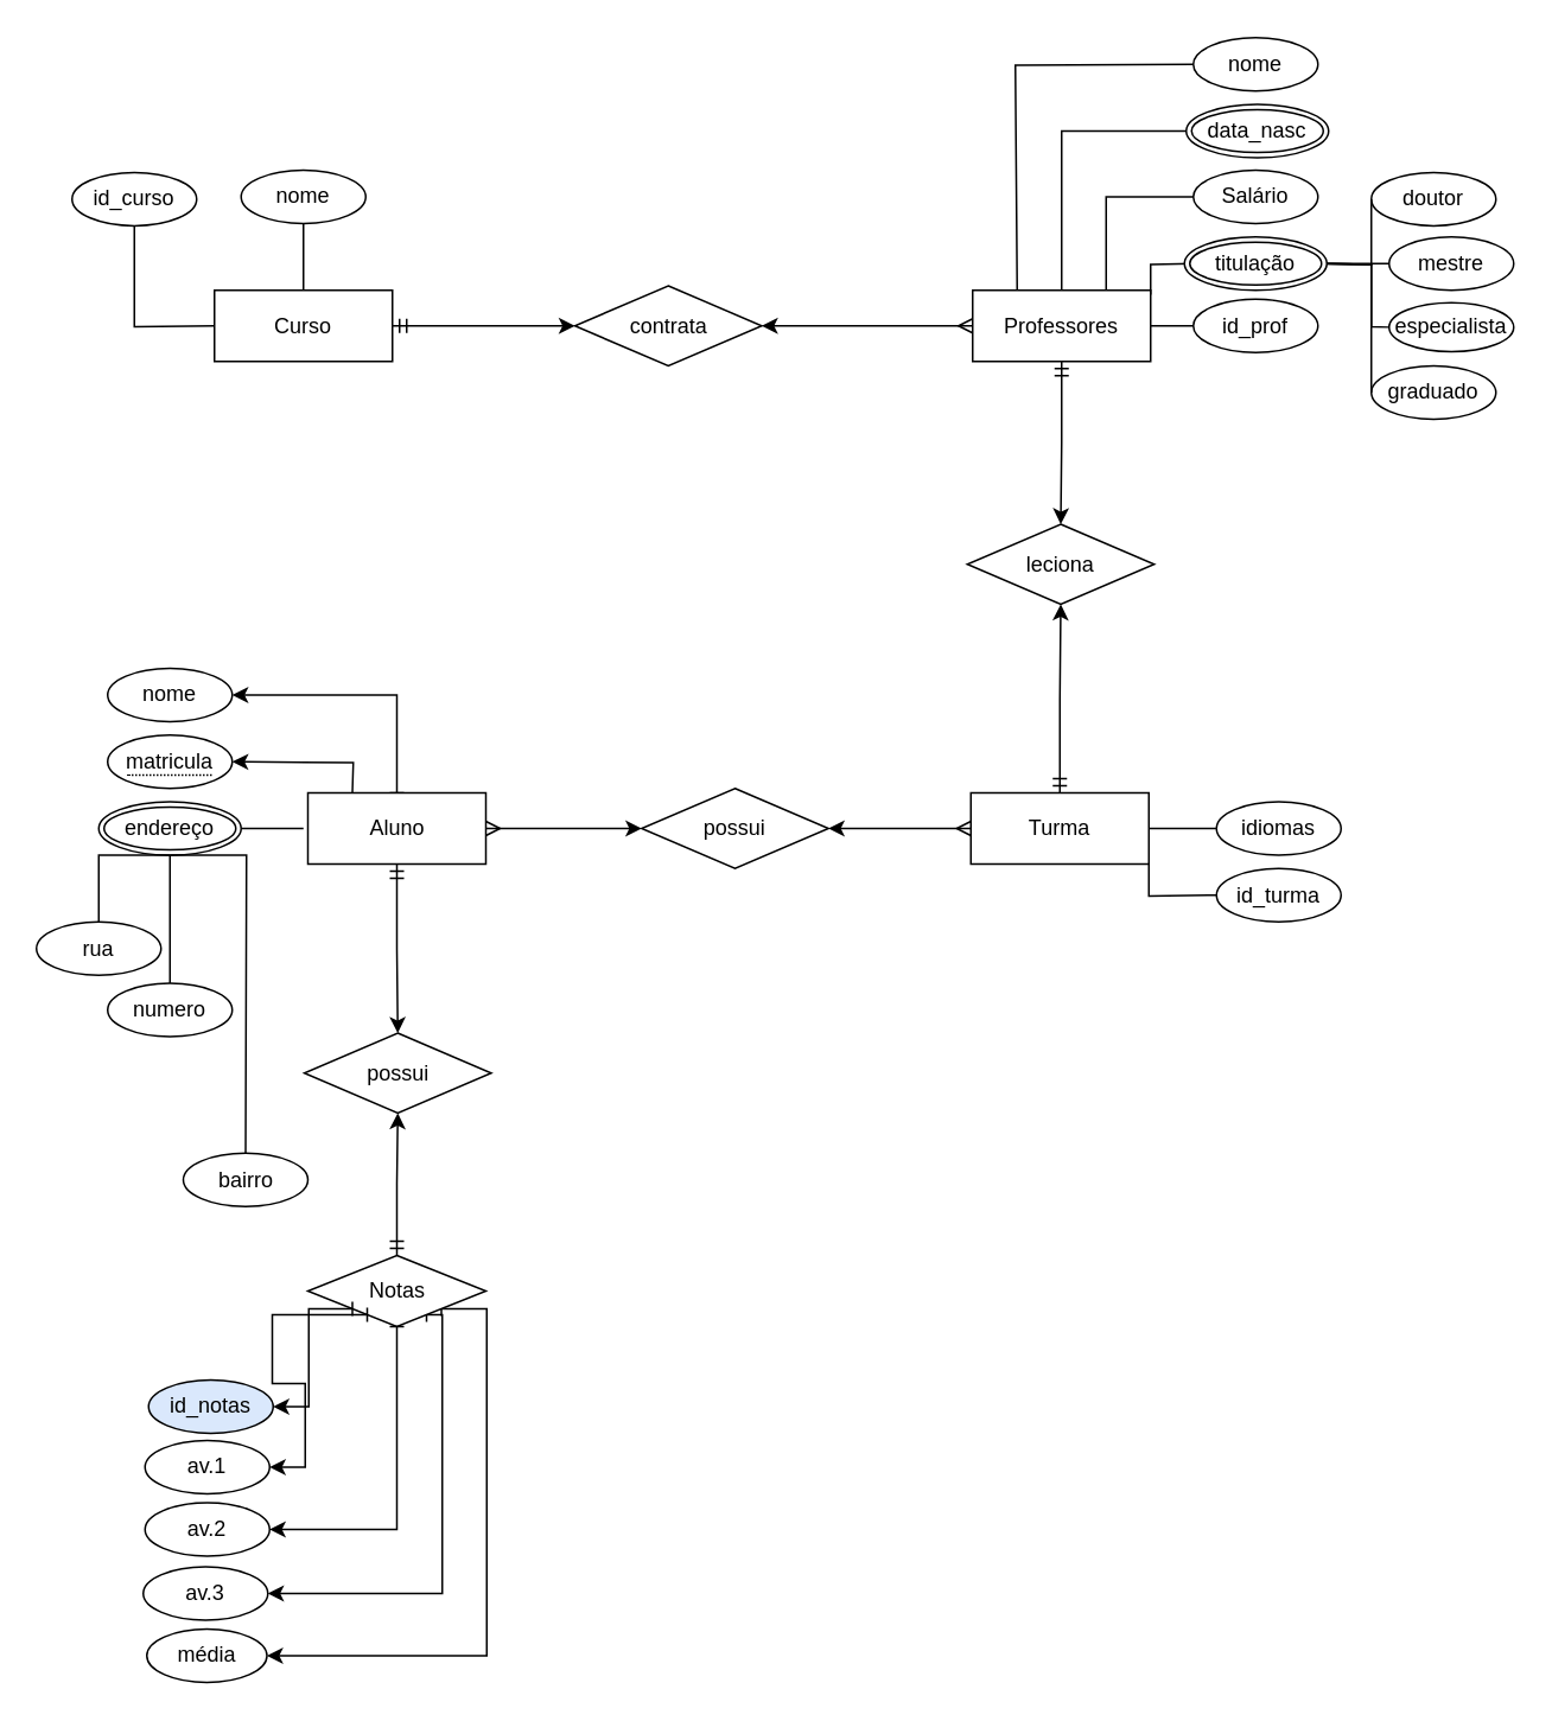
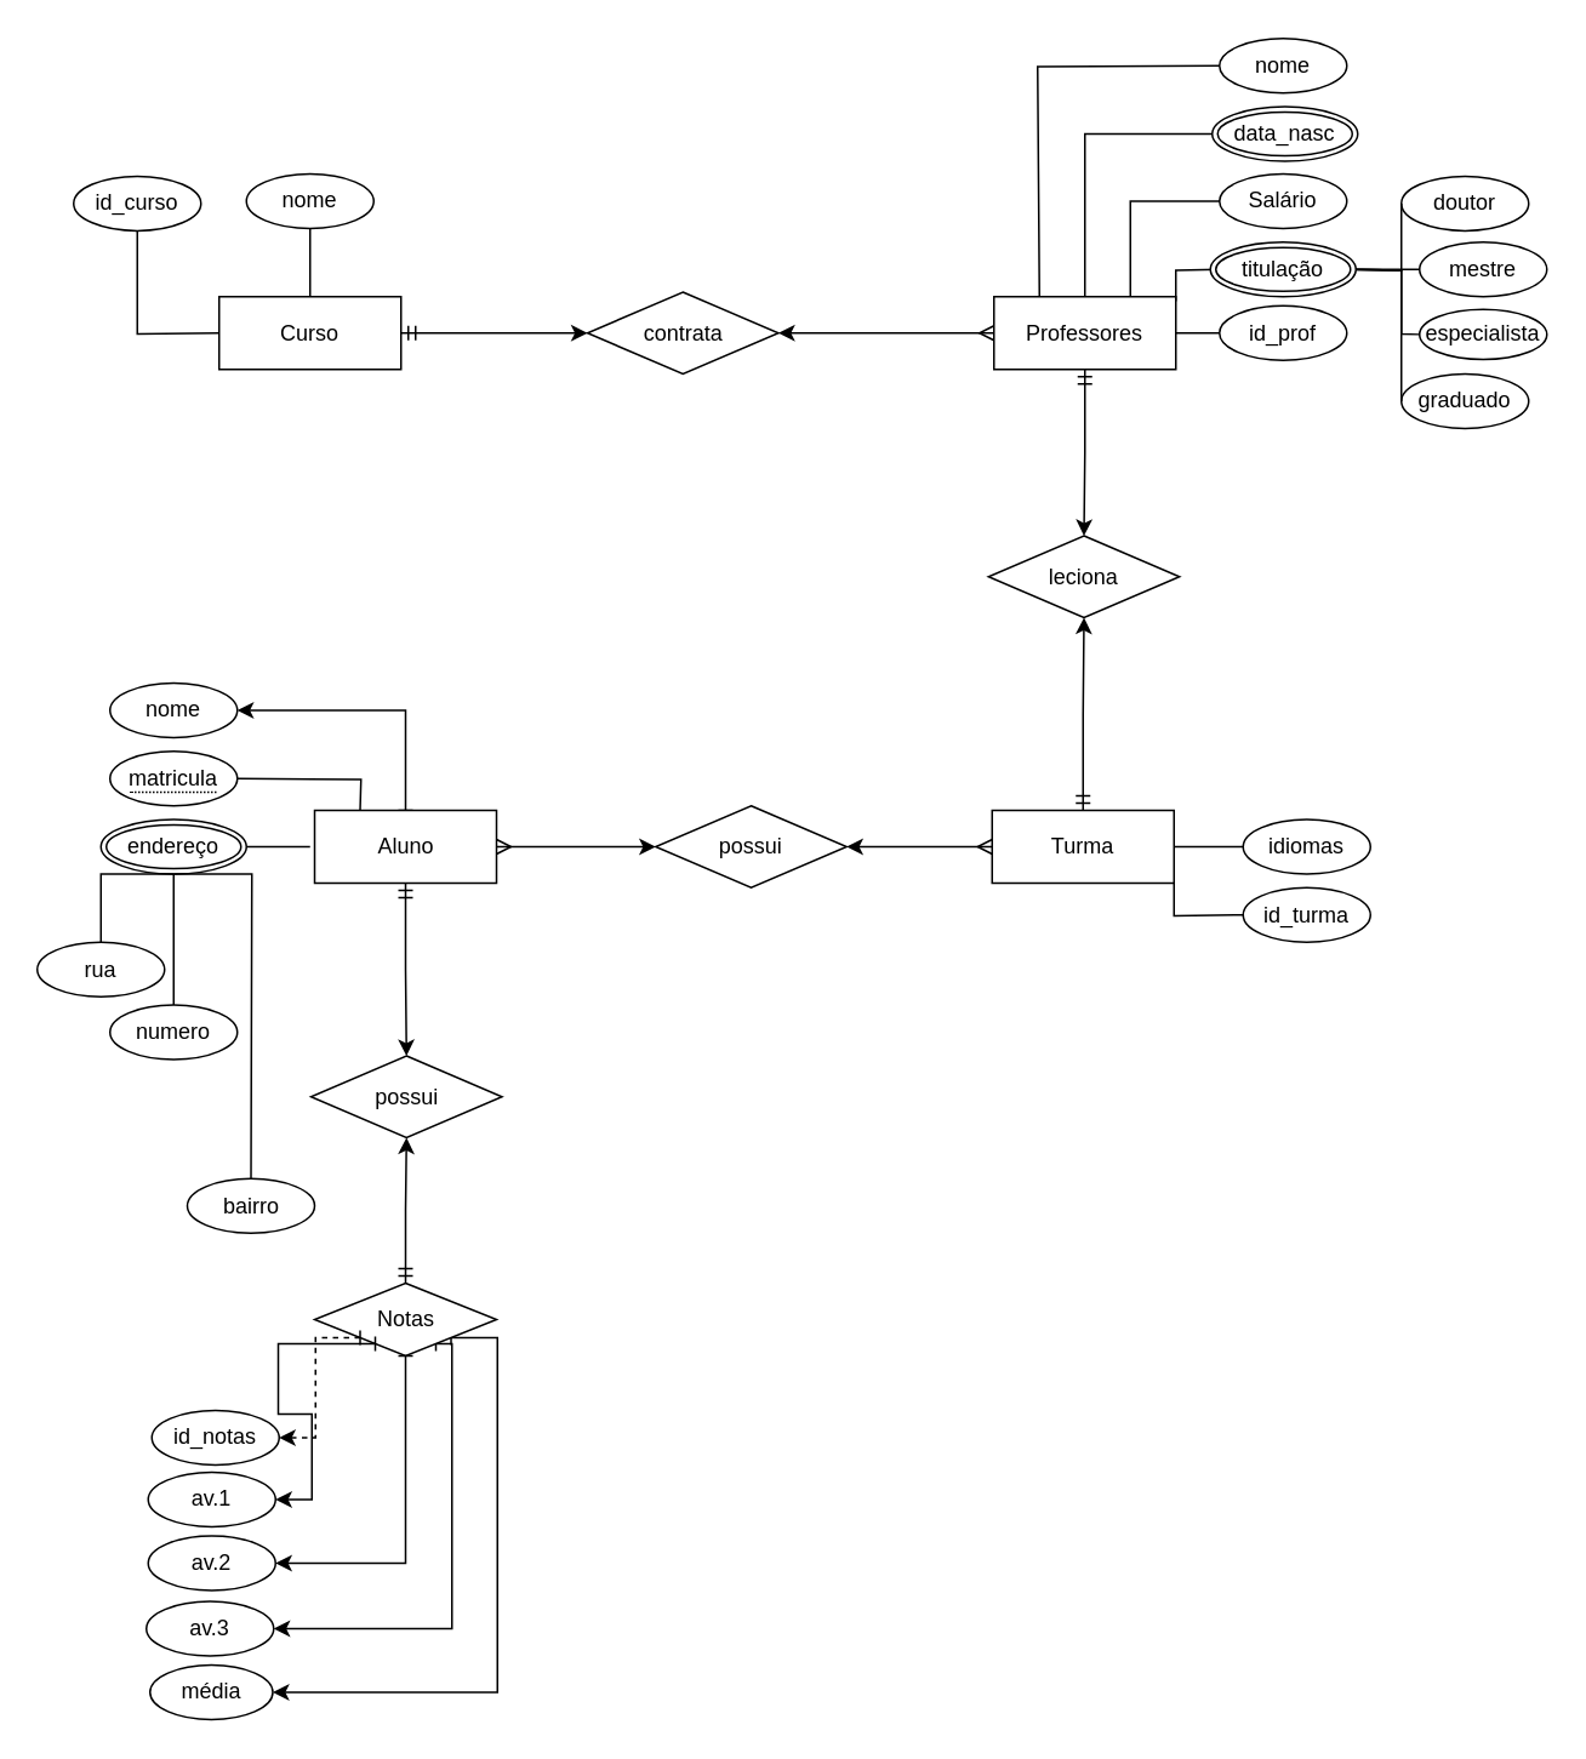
- <mxCell id="38" value="" style="endArrow=classic;html=1;rounded=0;exitX=0.25;exitY=0;exitDx=0;exitDy=0;entryX=1;entryY=0.5;entryDx=0;entryDy=0;" edge="1" parent="1" target="36" source="5"><mxGeometry width="50" height="50" relative="1" as="geometry"><mxPoint x="30" y="420" as="sourcePoint" /><mxPoint x="110" y="370" as="targetPoint" /><Array as="points"><mxPoint x="198" y="428" /></Array></mxGeometry></mxCell>
+ <mxCell id="38" value="" style="endArrow=none;html=1;rounded=0;exitX=0.25;exitY=0;exitDx=0;exitDy=0;entryX=1;entryY=0.5;entryDx=0;entryDy=0;" edge="1" parent="1" target="36" source="5"><mxGeometry width="50" height="50" relative="1" as="geometry"><mxPoint x="30" y="420" as="sourcePoint" /><mxPoint x="110" y="370" as="targetPoint" /><Array as="points"><mxPoint x="198" y="428" /></Array></mxGeometry></mxCell>
- <mxCell id="34" style="edgeStyle=orthogonalEdgeStyle;rounded=0;orthogonalLoop=1;jettySize=auto;html=1;entryX=1;entryY=0.5;entryDx=0;entryDy=0;startArrow=baseDash;startFill=0;exitX=0;exitY=1;exitDx=0;exitDy=0;" edge="1" parent="1" target="29" source="28"><mxGeometry relative="1" as="geometry"><mxPoint x="274.5" y="834" as="sourcePoint" /><Array as="points"><mxPoint x="173" y="790" /></Array></mxGeometry></mxCell>
+ <mxCell id="34" style="edgeStyle=orthogonalEdgeStyle;rounded=0;orthogonalLoop=1;jettySize=auto;html=1;entryX=1;entryY=0.5;entryDx=0;entryDy=0;startArrow=baseDash;startFill=0;exitX=0;exitY=1;exitDx=0;exitDy=0;dashed=1;" edge="1" parent="1" target="29" source="28"><mxGeometry relative="1" as="geometry"><mxPoint x="274.5" y="834" as="sourcePoint" /><Array as="points"><mxPoint x="173" y="790" /></Array></mxGeometry></mxCell>
- <mxCell id="29" value="id_notas" style="ellipse;whiteSpace=wrap;html=1;align=center;fillColor=#dae8fc;" vertex="1" parent="1"><mxGeometry x="83" y="775" width="70" height="30" as="geometry" /></mxCell>
+ <mxCell id="29" value="id_notas" style="ellipse;whiteSpace=wrap;html=1;align=center;" vertex="1" parent="1"><mxGeometry x="83" y="775" width="70" height="30" as="geometry" /></mxCell>
